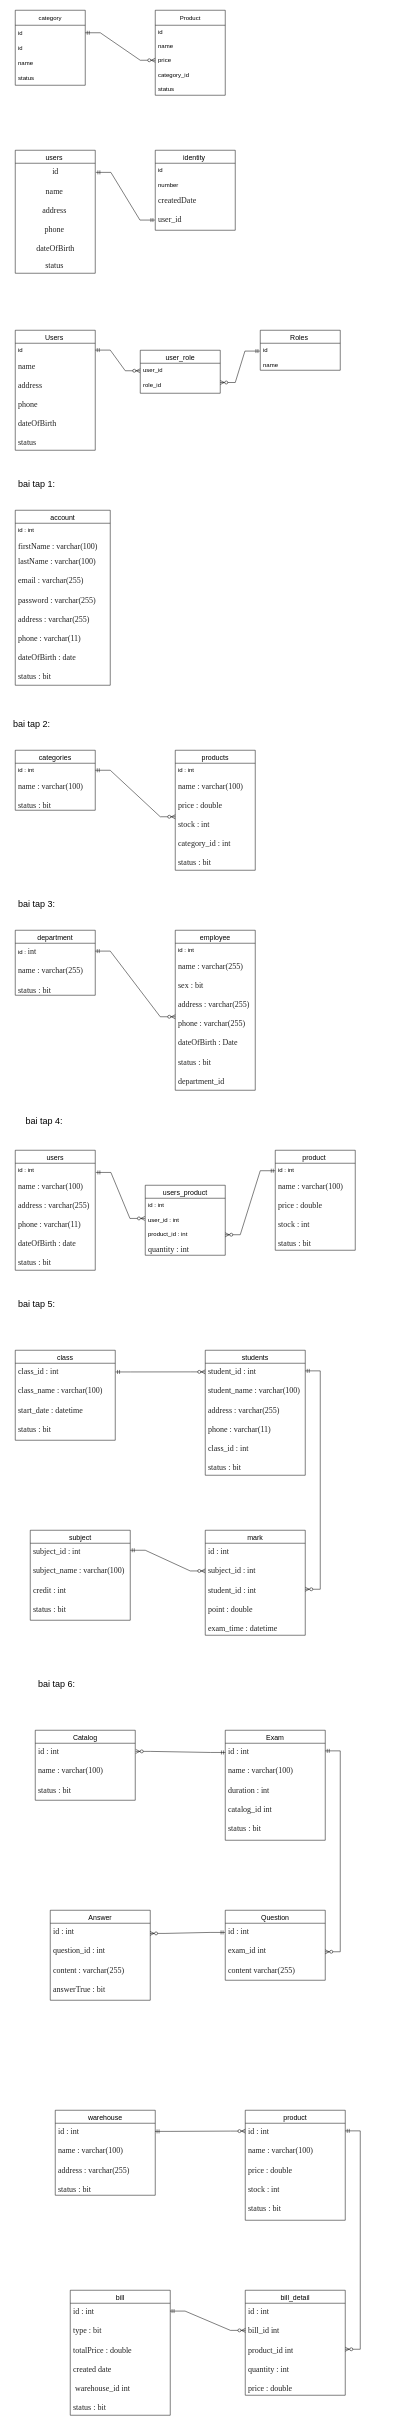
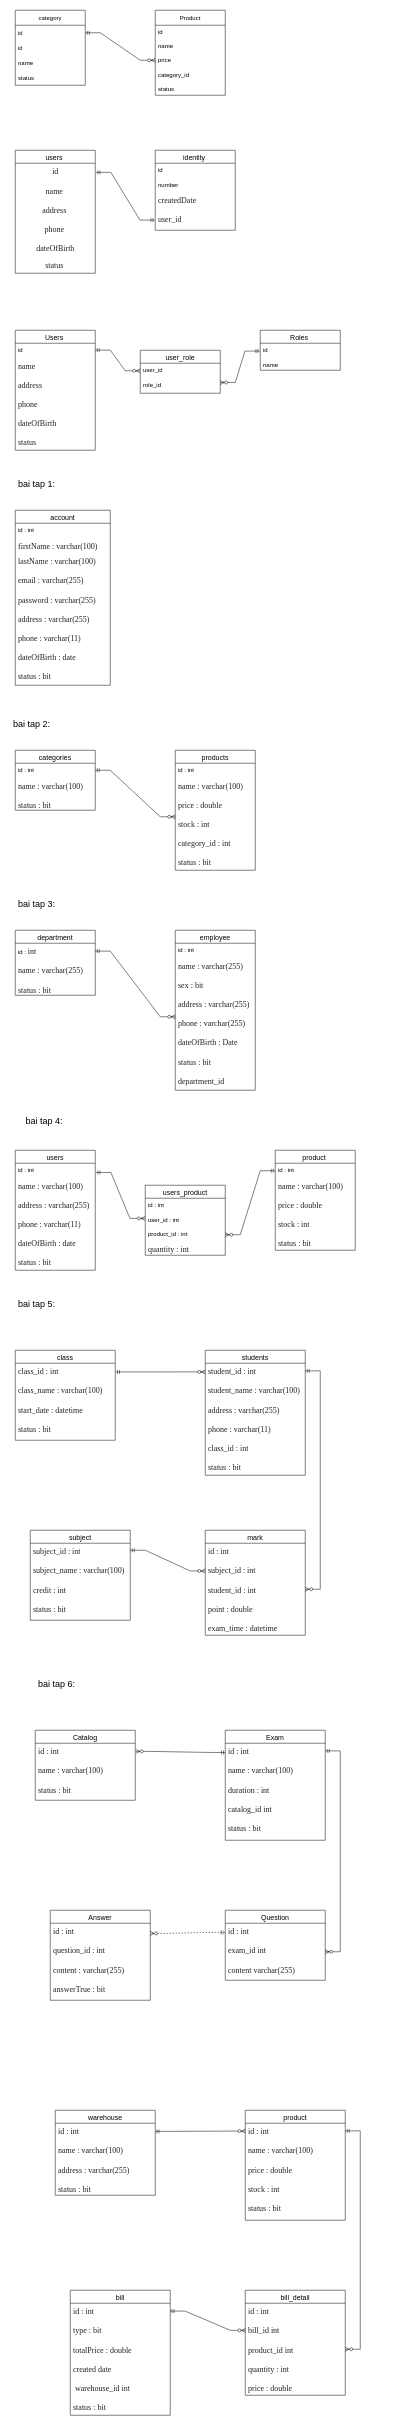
- <mxCell id="71" value="" style="edgeStyle=entityRelationEdgeStyle;fontSize=12;html=1;endArrow=ERzeroToMany;startArrow=ERmandOne;rounded=0;fontFamily=Helvetica;fontColor=default;entryX=0.998;entryY=0.132;entryDx=0;entryDy=0;entryPerimeter=0;exitX=-0.002;exitY=0.161;exitDx=0;exitDy=0;exitPerimeter=0;" edge="1" parent="1" target="67" source="69"><mxGeometry width="100" height="100" relative="1" as="geometry"><mxPoint x="400" y="3910" as="sourcePoint" /><mxPoint x="370" y="3740" as="targetPoint" /></mxGeometry></mxCell>
+ <mxCell id="71" value="" style="edgeStyle=entityRelationEdgeStyle;fontSize=12;html=1;endArrow=ERzeroToMany;startArrow=ERmandOne;rounded=0;fontFamily=Helvetica;fontColor=default;entryX=0.998;entryY=0.132;entryDx=0;entryDy=0;entryPerimeter=0;exitX=-0.002;exitY=0.161;exitDx=0;exitDy=0;exitPerimeter=0;dashed=1;" edge="1" parent="1" target="67" source="69"><mxGeometry width="100" height="100" relative="1" as="geometry"><mxPoint x="400" y="3910" as="sourcePoint" /><mxPoint x="370" y="3740" as="targetPoint" /></mxGeometry></mxCell>
